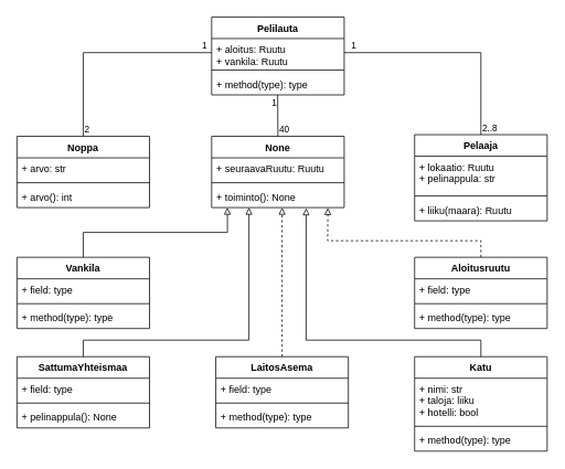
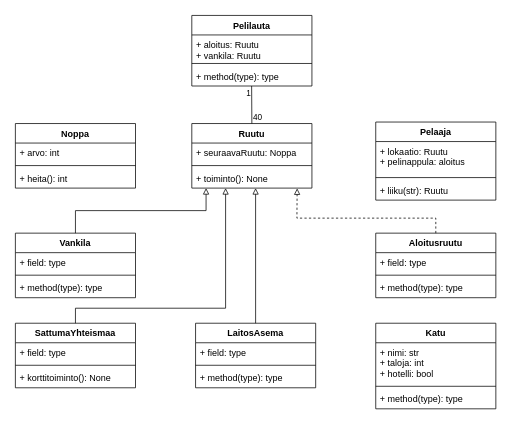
- <mxCell id="10" value="" style="endArrow=none;html=1;rounded=0;exitX=0.5;exitY=0;exitDx=0;exitDy=0;entryX=0;entryY=0.5;entryDx=0;entryDy=0;endFill=0;" edge="1" parent="1" source="6" target="3"><mxGeometry relative="1" as="geometry"><mxPoint x="250" y="574" as="sourcePoint" /><mxPoint x="410" y="574" as="targetPoint" /><Array as="points"><mxPoint x="100" y="63" /></Array></mxGeometry></mxCell>
- <mxCell id="11" value="2" style="edgeLabel;resizable=0;html=1;align=left;verticalAlign=bottom;" connectable="0" vertex="1" parent="10"><mxGeometry x="-1" relative="1" as="geometry" /></mxCell>
- <mxCell id="12" value="1" style="edgeLabel;resizable=0;html=1;align=right;verticalAlign=bottom;" connectable="0" vertex="1" parent="10"><mxGeometry x="1" relative="1" as="geometry"><mxPoint x="-5" as="offset" /></mxGeometry></mxCell>
- <mxCell id="24" value="" style="endArrow=none;html=1;rounded=0;exitX=0.5;exitY=0;exitDx=0;exitDy=0;entryX=1;entryY=0.5;entryDx=0;entryDy=0;endFill=0;" edge="1" parent="1" source="20" target="3"><mxGeometry relative="1" as="geometry"><mxPoint x="570" y="94" as="sourcePoint" /><mxPoint x="730" y="94" as="targetPoint" /><Array as="points"><mxPoint x="580" y="63" /></Array></mxGeometry></mxCell>
- <mxCell id="25" value="2..8" style="edgeLabel;resizable=0;html=1;align=left;verticalAlign=bottom;" connectable="0" vertex="1" parent="24"><mxGeometry x="-1" relative="1" as="geometry" /></mxCell>
- <mxCell id="26" value="&lt;div&gt;1&lt;/div&gt;" style="edgeLabel;resizable=0;html=1;align=right;verticalAlign=bottom;" connectable="0" vertex="1" parent="24"><mxGeometry x="1" relative="1" as="geometry"><mxPoint x="15" as="offset" /></mxGeometry></mxCell>
- <mxCell id="13" value="None" style="swimlane;fontStyle=1;align=center;verticalAlign=top;childLayout=stackLayout;horizontal=1;startSize=26;horizontalStack=0;resizeParent=1;resizeParentMax=0;resizeLast=0;collapsible=1;marginBottom=0;" vertex="1" parent="1"><mxGeometry x="255" y="164" width="160" height="86" as="geometry" /></mxCell>
+ <mxCell id="13" value="Ruutu" style="swimlane;fontStyle=1;align=center;verticalAlign=top;childLayout=stackLayout;horizontal=1;startSize=26;horizontalStack=0;resizeParent=1;resizeParentMax=0;resizeLast=0;collapsible=1;marginBottom=0;" vertex="1" parent="1"><mxGeometry x="255" y="164" width="160" height="86" as="geometry" /></mxCell>
- <mxCell id="21" value="+ lokaatio: Ruutu&#10;+ pelinappula: str&#10;" style="text;strokeColor=none;fillColor=none;align=left;verticalAlign=top;spacingLeft=4;spacingRight=4;overflow=hidden;rotatable=0;points=[[0,0.5],[1,0.5]];portConstraint=eastwest;" vertex="1" parent="20"><mxGeometry y="26" width="160" height="44" as="geometry" /></mxCell>
+ <mxCell id="21" value="+ lokaatio: Ruutu&#10;+ pelinappula: aloitus&#10;" style="text;strokeColor=none;fillColor=none;align=left;verticalAlign=top;spacingLeft=4;spacingRight=4;overflow=hidden;rotatable=0;points=[[0,0.5],[1,0.5]];portConstraint=eastwest;" vertex="1" parent="20"><mxGeometry y="26" width="160" height="44" as="geometry" /></mxCell>
- <mxCell id="7" value="+ arvo: str" style="text;strokeColor=none;fillColor=none;align=left;verticalAlign=top;spacingLeft=4;spacingRight=4;overflow=hidden;rotatable=0;points=[[0,0.5],[1,0.5]];portConstraint=eastwest;" vertex="1" parent="6"><mxGeometry y="26" width="160" height="26" as="geometry" /></mxCell>
+ <mxCell id="7" value="+ arvo: int" style="text;strokeColor=none;fillColor=none;align=left;verticalAlign=top;spacingLeft=4;spacingRight=4;overflow=hidden;rotatable=0;points=[[0,0.5],[1,0.5]];portConstraint=eastwest;" vertex="1" parent="6"><mxGeometry y="26" width="160" height="26" as="geometry" /></mxCell>
- <mxCell id="14" value="+ seuraavaRuutu: Ruutu" style="text;strokeColor=none;fillColor=none;align=left;verticalAlign=top;spacingLeft=4;spacingRight=4;overflow=hidden;rotatable=0;points=[[0,0.5],[1,0.5]];portConstraint=eastwest;" vertex="1" parent="13"><mxGeometry y="26" width="160" height="26" as="geometry" /></mxCell>
+ <mxCell id="14" value="+ seuraavaRuutu: Noppa" style="text;strokeColor=none;fillColor=none;align=left;verticalAlign=top;spacingLeft=4;spacingRight=4;overflow=hidden;rotatable=0;points=[[0,0.5],[1,0.5]];portConstraint=eastwest;" vertex="1" parent="13"><mxGeometry y="26" width="160" height="26" as="geometry" /></mxCell>
- <mxCell id="9" value="+ arvo(): int" style="text;strokeColor=none;fillColor=none;align=left;verticalAlign=top;spacingLeft=4;spacingRight=4;overflow=hidden;rotatable=0;points=[[0,0.5],[1,0.5]];portConstraint=eastwest;" vertex="1" parent="6"><mxGeometry y="60" width="160" height="26" as="geometry" /></mxCell>
+ <mxCell id="9" value="+ heita(): int" style="text;strokeColor=none;fillColor=none;align=left;verticalAlign=top;spacingLeft=4;spacingRight=4;overflow=hidden;rotatable=0;points=[[0,0.5],[1,0.5]];portConstraint=eastwest;" vertex="1" parent="6"><mxGeometry y="60" width="160" height="26" as="geometry" /></mxCell>
- <mxCell id="23" value="+ liiku(maara): Ruutu" style="text;strokeColor=none;fillColor=none;align=left;verticalAlign=top;spacingLeft=4;spacingRight=4;overflow=hidden;rotatable=0;points=[[0,0.5],[1,0.5]];portConstraint=eastwest;" vertex="1" parent="20"><mxGeometry y="78" width="160" height="26" as="geometry" /></mxCell>
+ <mxCell id="23" value="+ liiku(str): Ruutu" style="text;strokeColor=none;fillColor=none;align=left;verticalAlign=top;spacingLeft=4;spacingRight=4;overflow=hidden;rotatable=0;points=[[0,0.5],[1,0.5]];portConstraint=eastwest;" vertex="1" parent="20"><mxGeometry y="78" width="160" height="26" as="geometry" /></mxCell>
- <mxCell id="49" value="" style="endArrow=block;html=1;rounded=0;exitX=0.5;exitY=0;exitDx=0;exitDy=0;endFill=0;entryX=0.531;entryY=1;entryDx=0;entryDy=0;entryPerimeter=0;dashed=1;" edge="1" parent="1" source="43" target="16"><mxGeometry width="50" height="50" relative="1" as="geometry"><mxPoint x="550" y="440" as="sourcePoint" /><mxPoint x="340" y="270" as="targetPoint" /><Array as="points" /></mxGeometry></mxCell>
+ <mxCell id="49" value="" style="endArrow=block;html=1;rounded=0;exitX=0.5;exitY=0;exitDx=0;exitDy=0;endFill=0;entryX=0.531;entryY=1;entryDx=0;entryDy=0;entryPerimeter=0;" edge="1" parent="1" source="43" target="16"><mxGeometry width="50" height="50" relative="1" as="geometry"><mxPoint x="550" y="440" as="sourcePoint" /><mxPoint x="340" y="270" as="targetPoint" /><Array as="points" /></mxGeometry></mxCell>
- <mxCell id="48" value="" style="endArrow=block;html=1;rounded=0;entryX=0.713;entryY=1.029;entryDx=0;entryDy=0;entryPerimeter=0;exitX=0.5;exitY=0;exitDx=0;exitDy=0;endFill=0;" edge="1" parent="1" source="39" target="16"><mxGeometry width="50" height="50" relative="1" as="geometry"><mxPoint x="590" y="320" as="sourcePoint" /><mxPoint x="405.32" y="263.666" as="targetPoint" /><Array as="points"><mxPoint x="580" y="410" /><mxPoint x="369" y="410" /></Array></mxGeometry></mxCell>
- <mxCell id="40" value="+ nimi: str&#10;+ taloja: liiku&#10;+ hotelli: bool&#10;" style="text;strokeColor=none;fillColor=none;align=left;verticalAlign=top;spacingLeft=4;spacingRight=4;overflow=hidden;rotatable=0;points=[[0,0.5],[1,0.5]];portConstraint=eastwest;" vertex="1" parent="39"><mxGeometry y="26" width="160" height="54" as="geometry" /></mxCell>
+ <mxCell id="40" value="+ nimi: str&#10;+ taloja: int&#10;+ hotelli: bool&#10;" style="text;strokeColor=none;fillColor=none;align=left;verticalAlign=top;spacingLeft=4;spacingRight=4;overflow=hidden;rotatable=0;points=[[0,0.5],[1,0.5]];portConstraint=eastwest;" vertex="1" parent="39"><mxGeometry y="26" width="160" height="54" as="geometry" /></mxCell>
- <mxCell id="34" value="+ pelinappula(): None" style="text;strokeColor=none;fillColor=none;align=left;verticalAlign=top;spacingLeft=4;spacingRight=4;overflow=hidden;rotatable=0;points=[[0,0.5],[1,0.5]];portConstraint=eastwest;" vertex="1" parent="31"><mxGeometry y="60" width="160" height="26" as="geometry" /></mxCell>
+ <mxCell id="34" value="+ korttitoiminto(): None" style="text;strokeColor=none;fillColor=none;align=left;verticalAlign=top;spacingLeft=4;spacingRight=4;overflow=hidden;rotatable=0;points=[[0,0.5],[1,0.5]];portConstraint=eastwest;" vertex="1" parent="31"><mxGeometry y="60" width="160" height="26" as="geometry" /></mxCell>
